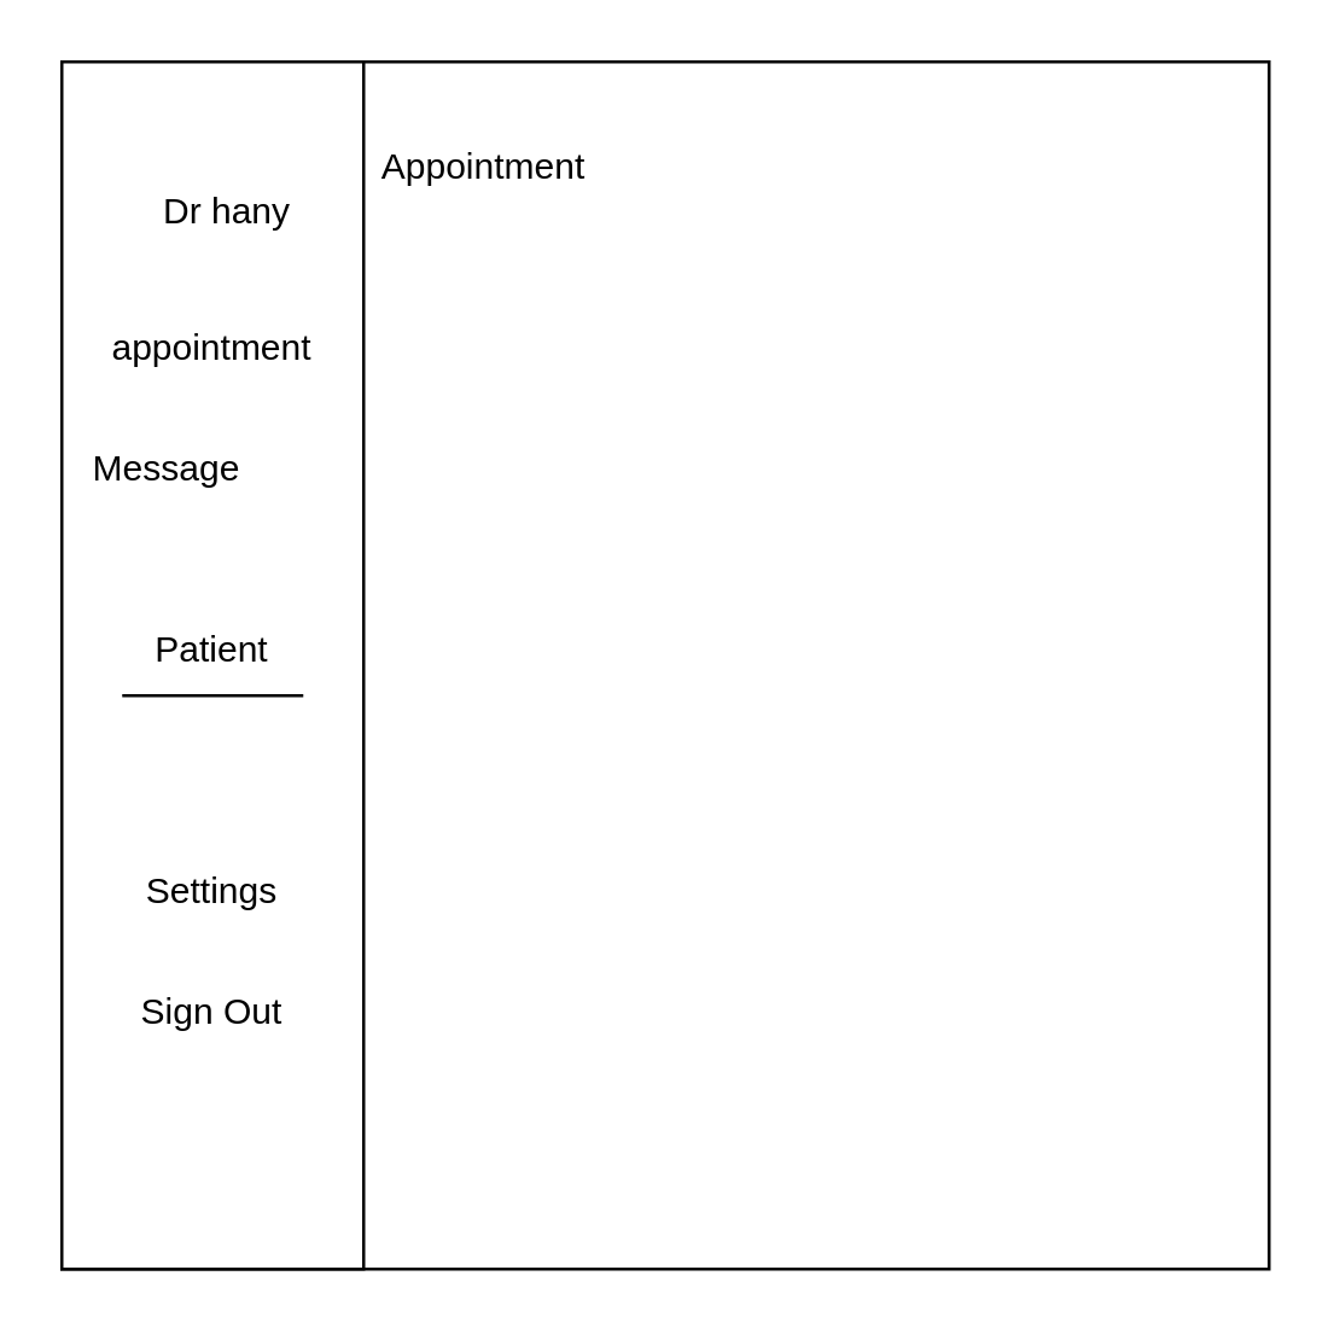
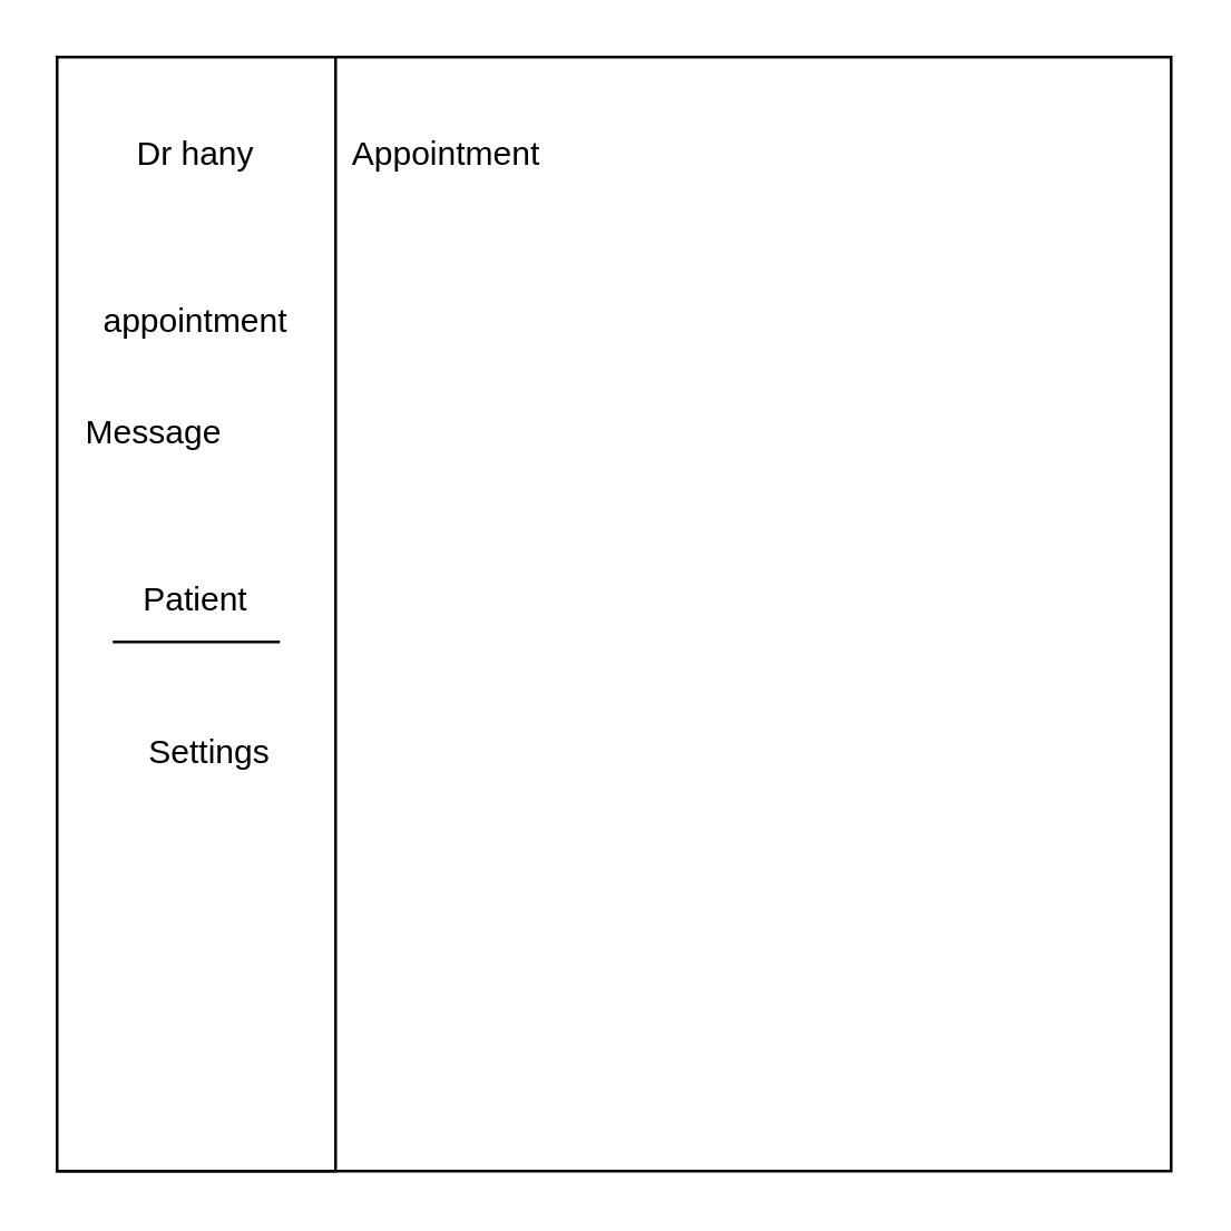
- <mxCell id="4" value="Dr hany" style="text;html=1;strokeColor=none;fillColor=none;align=center;verticalAlign=middle;whiteSpace=wrap;rounded=0;" parent="1" vertex="1"><mxGeometry x="45" y="55" width="60" height="30" as="geometry" /></mxCell>
+ <mxCell id="4" value="Dr hany" style="text;html=1;strokeColor=none;fillColor=none;align=center;verticalAlign=middle;whiteSpace=wrap;rounded=0;" parent="1" vertex="1"><mxGeometry x="40" y="40" width="60" height="30" as="geometry" /></mxCell>
- <mxCell id="9" value="Settings" style="text;html=1;strokeColor=none;fillColor=none;align=center;verticalAlign=middle;whiteSpace=wrap;rounded=0;" parent="1" vertex="1"><mxGeometry x="40" y="280" width="60" height="30" as="geometry" /></mxCell>
+ <mxCell id="9" value="Settings" style="text;html=1;strokeColor=none;fillColor=none;align=center;verticalAlign=middle;whiteSpace=wrap;rounded=0;" parent="1" vertex="1"><mxGeometry x="45" y="255" width="60" height="30" as="geometry" /></mxCell>
- <mxCell id="10" value="Sign Out" style="text;html=1;strokeColor=none;fillColor=none;align=center;verticalAlign=middle;whiteSpace=wrap;rounded=0;" parent="1" vertex="1"><mxGeometry x="40" y="320" width="60" height="30" as="geometry" /></mxCell>
